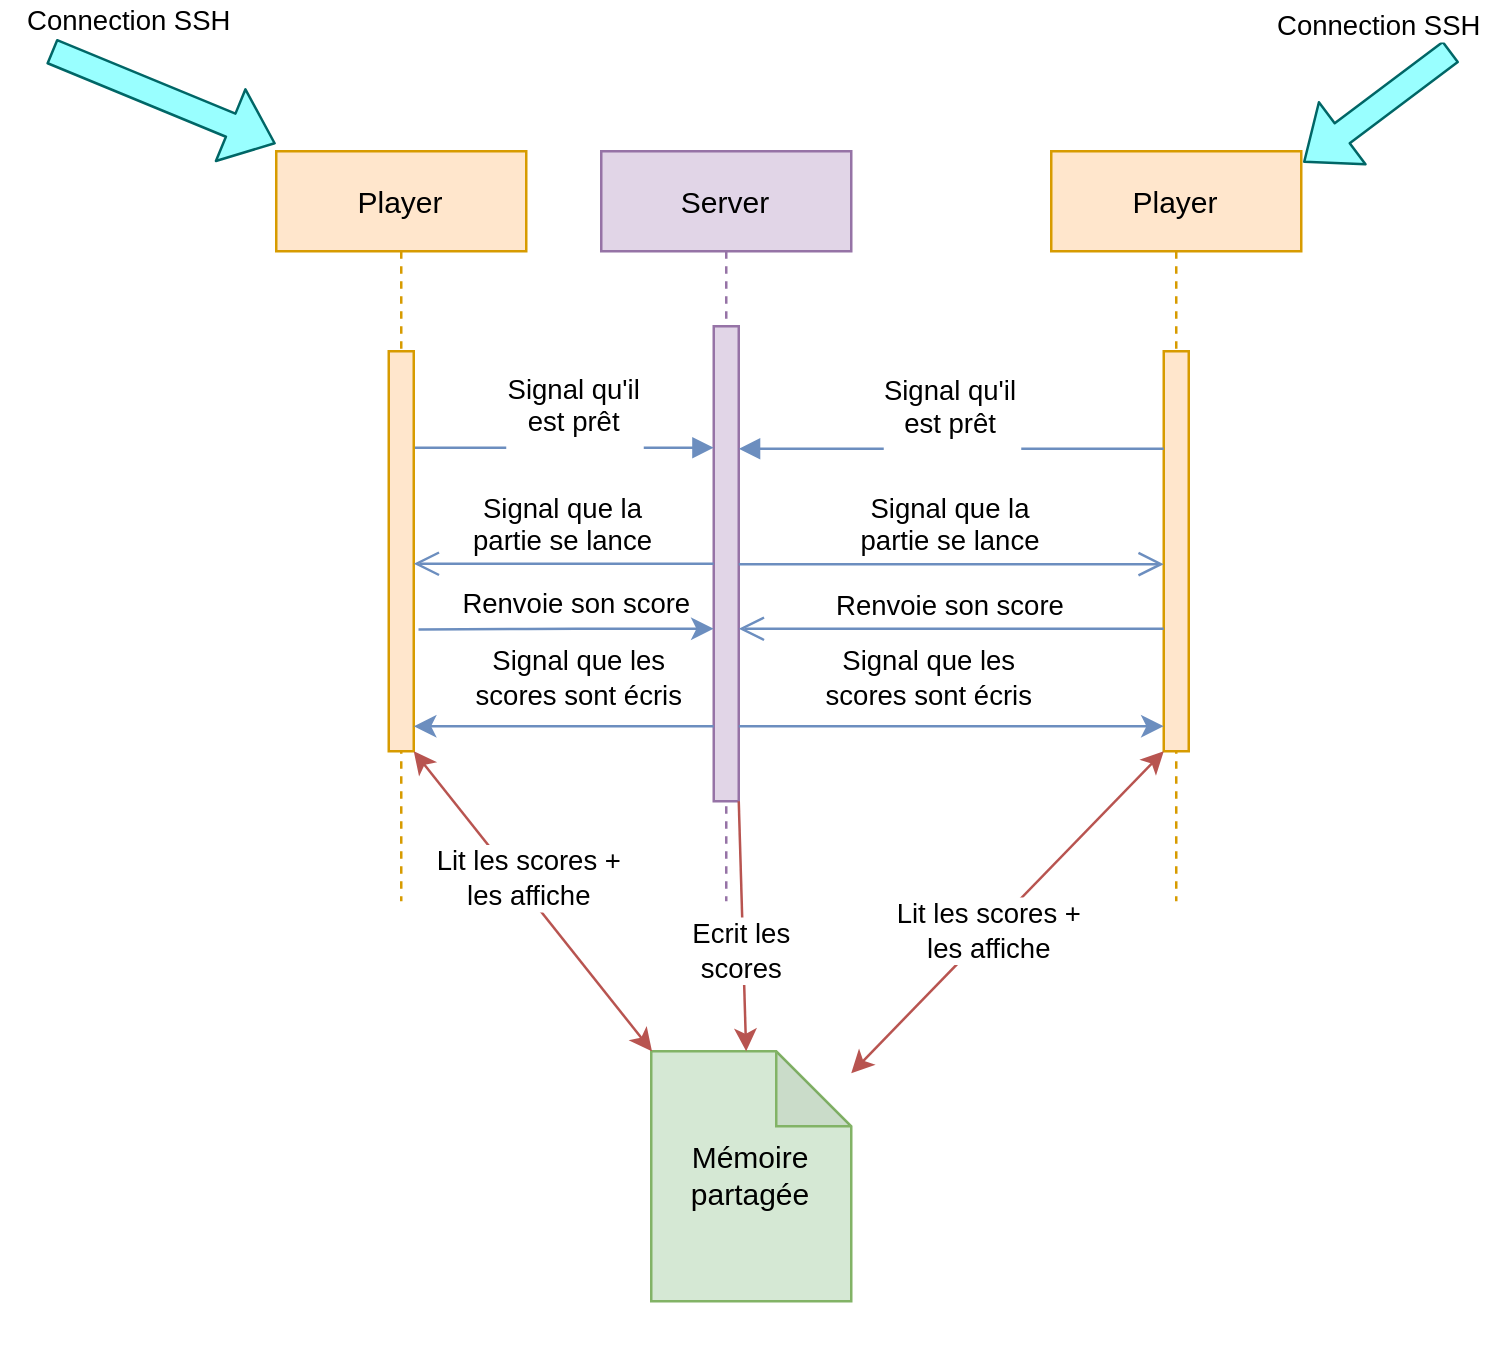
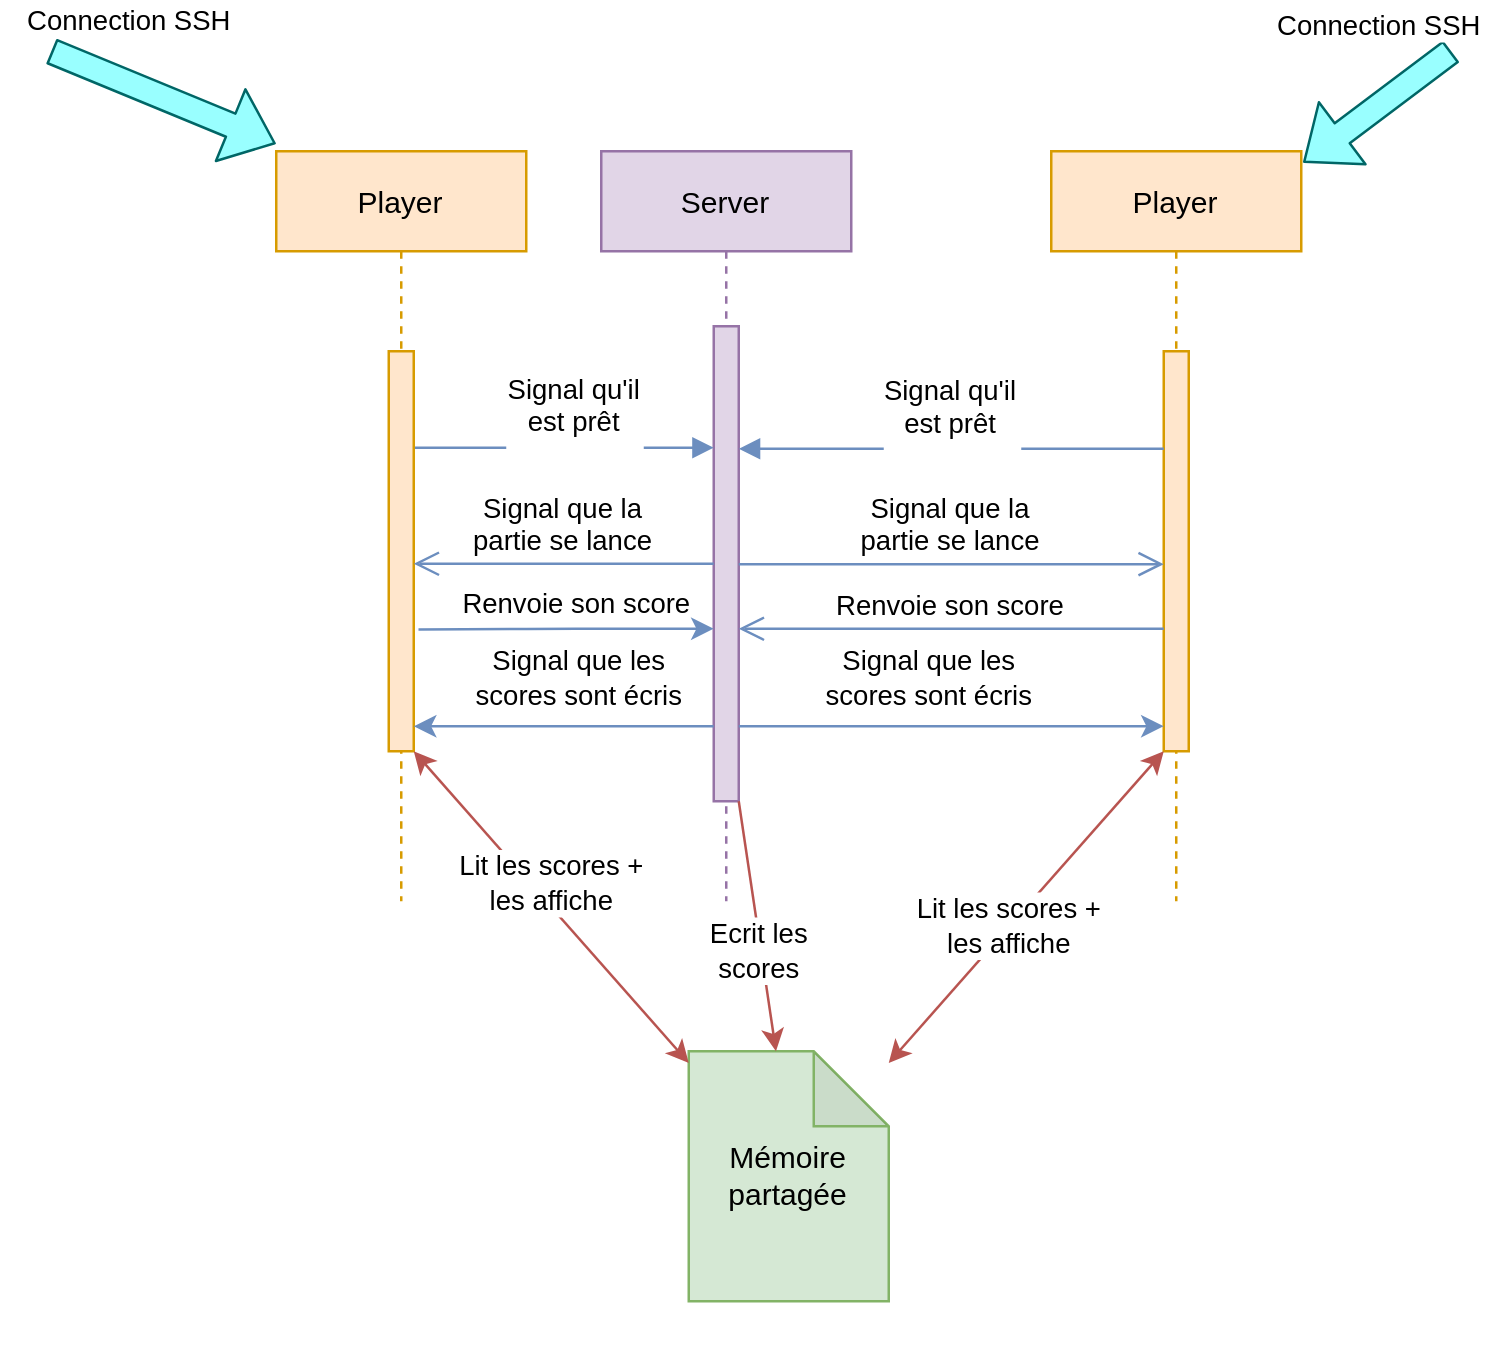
- <mxCell id="11" value="Mémoire partagée" style="shape=note;whiteSpace=wrap;html=1;backgroundOutline=1;darkOpacity=0.05;fillColor=#d5e8d4;strokeColor=#82b366;" parent="1" vertex="1"><mxGeometry x="260" y="420" width="80" height="100" as="geometry" /></mxCell>
+ <mxCell id="11" value="Mémoire partagée" style="shape=note;whiteSpace=wrap;html=1;backgroundOutline=1;darkOpacity=0.05;fillColor=#d5e8d4;strokeColor=#82b366;" parent="1" vertex="1"><mxGeometry x="275" y="420" width="80" height="100" as="geometry" /></mxCell>
